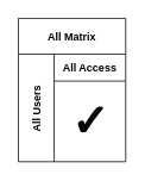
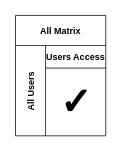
- <mxCell id="4" value="All Access" style="swimlane;swimlaneHead=0;swimlaneBody=0;fontStyle=0;connectable=0;fillColor=none;startSize=30;collapsible=0;recursiveResize=0;expand=0;fontStyle=1;" vertex="1" parent="3"><mxGeometry x="40" width="80" height="120" as="geometry"><mxRectangle width="80" height="120" as="alternateBounds" /></mxGeometry></mxCell>
+ <mxCell id="4" value="Users Access" style="swimlane;swimlaneHead=0;swimlaneBody=0;fontStyle=0;connectable=0;fillColor=none;startSize=30;collapsible=0;recursiveResize=0;expand=0;fontStyle=1;" vertex="1" parent="3"><mxGeometry x="40" width="80" height="120" as="geometry"><mxRectangle width="80" height="120" as="alternateBounds" /></mxGeometry></mxCell>
